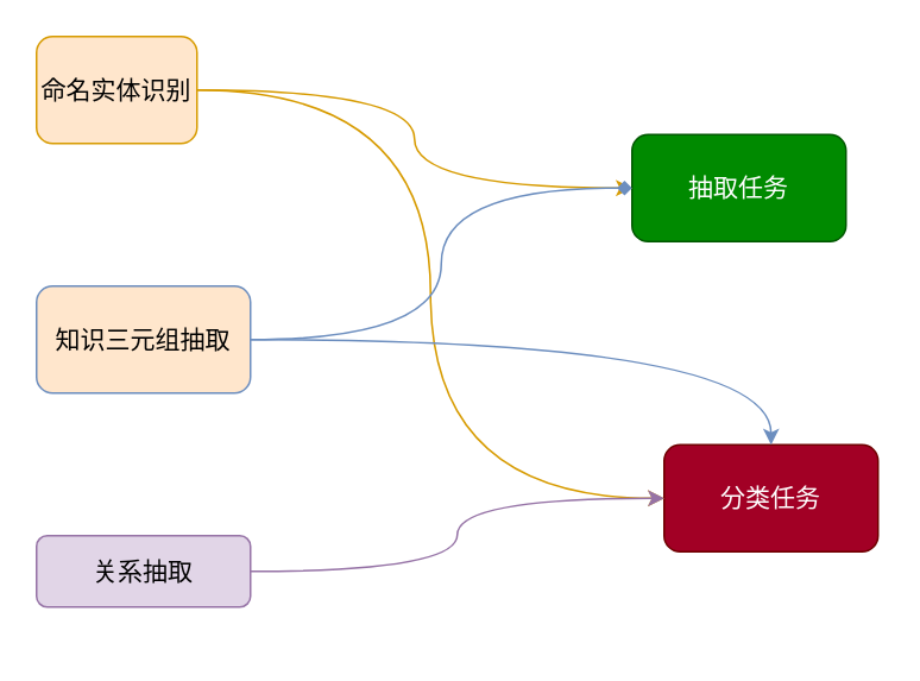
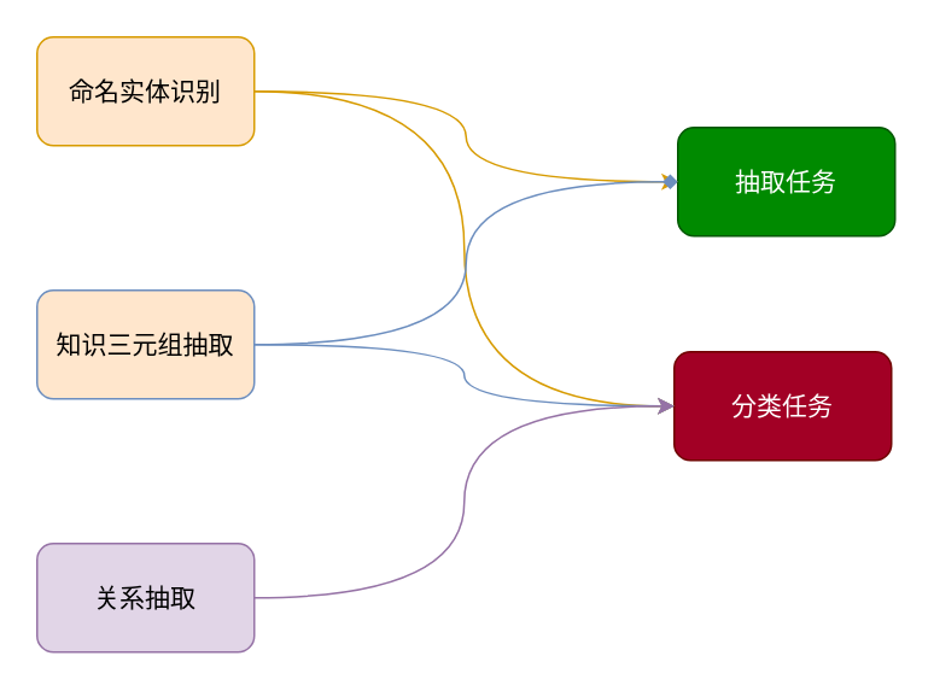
- <mxCell id="6" value="&lt;font style=&quot;font-size: 14px;&quot;&gt;命名实体识别&lt;/font&gt;" style="rounded=1;whiteSpace=wrap;html=1;fillColor=#ffe6cc;strokeColor=#d79b00;" vertex="1" parent="1"><mxGeometry x="20" y="20" width="90" height="60" as="geometry" /></mxCell>
+ <mxCell id="6" value="&lt;font style=&quot;font-size: 14px;&quot;&gt;命名实体识别&lt;/font&gt;" style="rounded=1;whiteSpace=wrap;html=1;fillColor=#ffe6cc;strokeColor=#d79b00;" vertex="1" parent="1"><mxGeometry x="20" y="20" width="120" height="60" as="geometry" /></mxCell>
- <mxCell id="2" value="&lt;font style=&quot;font-size: 14px;&quot;&gt;抽取任务&lt;/font&gt;" style="rounded=1;whiteSpace=wrap;html=1;fillColor=#008a00;fontColor=#ffffff;strokeColor=#005700;" vertex="1" parent="1"><mxGeometry x="354" y="75" width="120" height="60" as="geometry" /></mxCell>
+ <mxCell id="2" value="&lt;font style=&quot;font-size: 14px;&quot;&gt;抽取任务&lt;/font&gt;" style="rounded=1;whiteSpace=wrap;html=1;fillColor=#008a00;fontColor=#ffffff;strokeColor=#005700;" vertex="1" parent="1"><mxGeometry x="374" y="70" width="120" height="60" as="geometry" /></mxCell>
- <mxCell id="3" value="&lt;font style=&quot;font-size: 14px;&quot;&gt;分类任务&lt;/font&gt;" style="rounded=1;whiteSpace=wrap;html=1;fillColor=#a20025;fontColor=#ffffff;strokeColor=#6F0000;" vertex="1" parent="1"><mxGeometry x="372" y="249" width="120" height="60" as="geometry" /></mxCell>
+ <mxCell id="3" value="&lt;font style=&quot;font-size: 14px;&quot;&gt;分类任务&lt;/font&gt;" style="rounded=1;whiteSpace=wrap;html=1;fillColor=#a20025;fontColor=#ffffff;strokeColor=#6F0000;" vertex="1" parent="1"><mxGeometry x="372" y="194" width="120" height="60" as="geometry" /></mxCell>
- <mxCell id="11" value="&lt;font style=&quot;font-size: 14px;&quot;&gt;关系抽取&lt;/font&gt;" style="rounded=1;whiteSpace=wrap;html=1;fillColor=#e1d5e7;strokeColor=#9673a6;" vertex="1" parent="1"><mxGeometry x="20" y="300" width="120" height="40" as="geometry" /></mxCell>
+ <mxCell id="11" value="&lt;font style=&quot;font-size: 14px;&quot;&gt;关系抽取&lt;/font&gt;" style="rounded=1;whiteSpace=wrap;html=1;fillColor=#e1d5e7;strokeColor=#9673a6;" vertex="1" parent="1"><mxGeometry x="20" y="300" width="120" height="60" as="geometry" /></mxCell>
